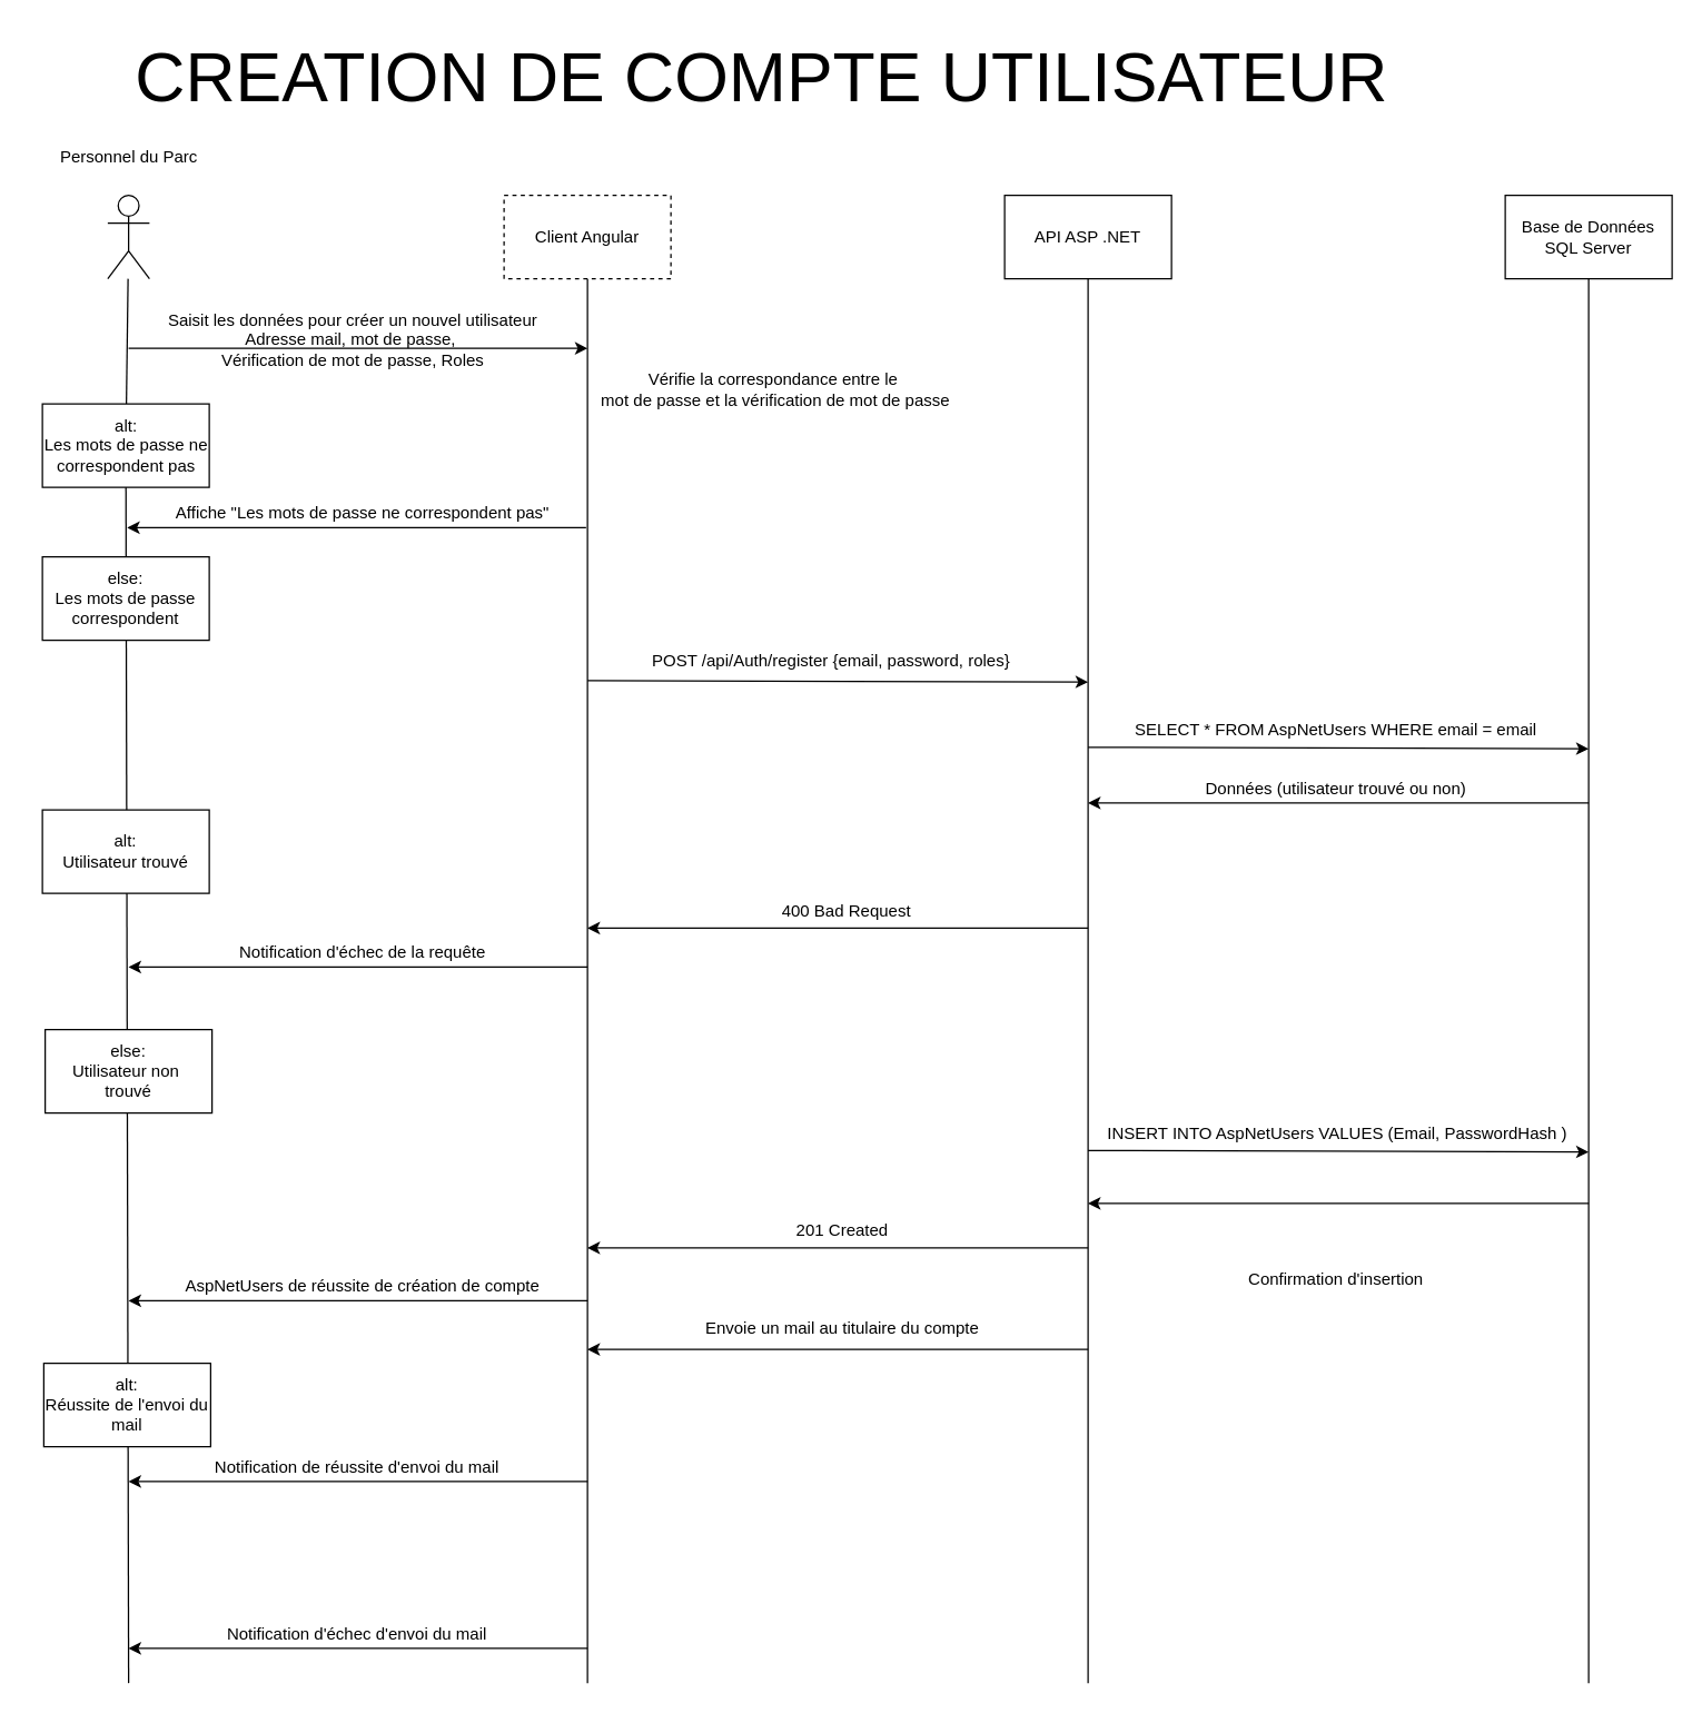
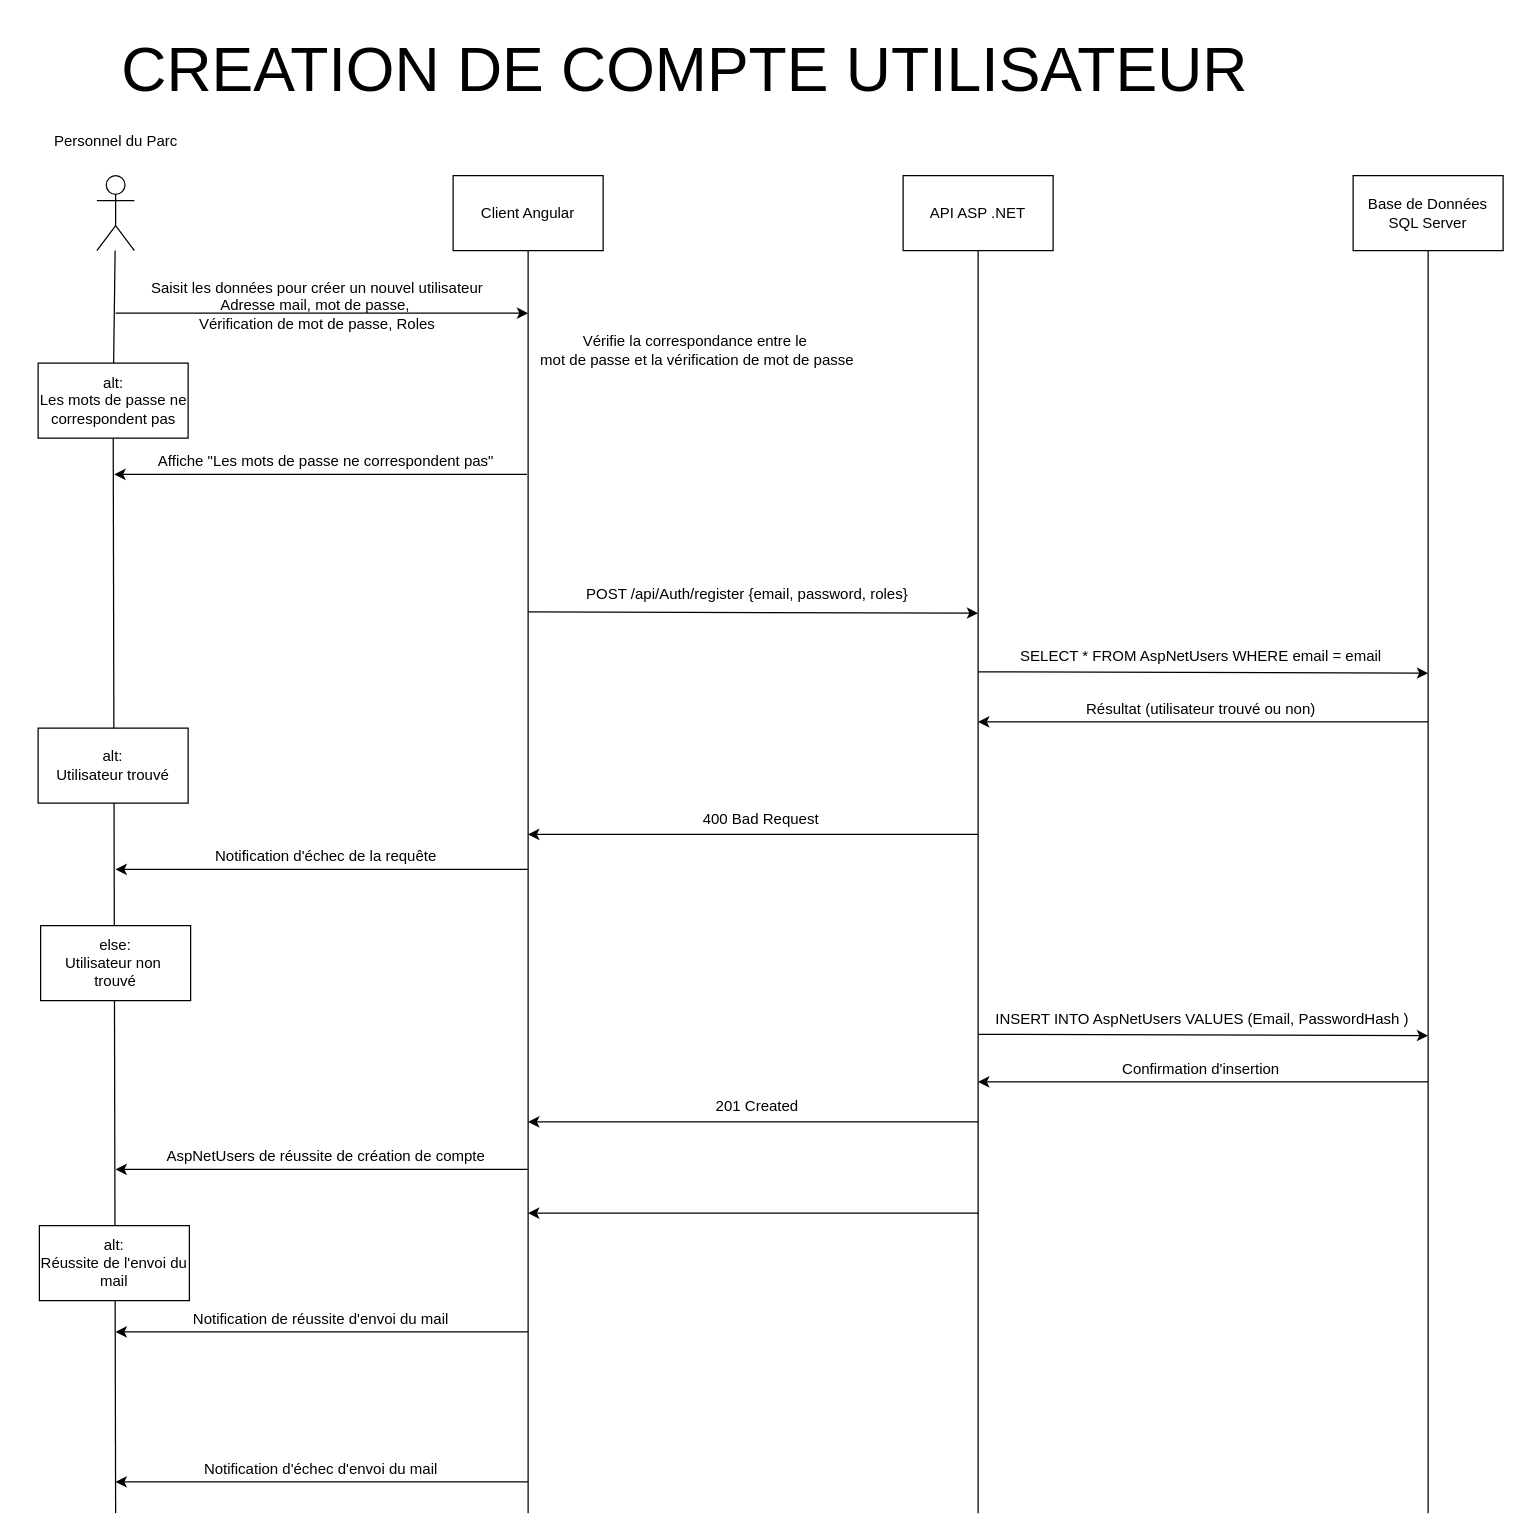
- <mxCell id="5" value="Client Angular" style="rounded=0;whiteSpace=wrap;html=1;dashed=1;" parent="1" vertex="1"><mxGeometry x="362" y="140" width="120" height="60" as="geometry" /></mxCell>
+ <mxCell id="5" value="Client Angular" style="rounded=0;whiteSpace=wrap;html=1;" parent="1" vertex="1"><mxGeometry x="362" y="140" width="120" height="60" as="geometry" /></mxCell>
- <mxCell id="34" value="else:&lt;div&gt;Les mots de passe correspondent&lt;br&gt;&lt;/div&gt;" style="rounded=0;whiteSpace=wrap;html=1;" parent="1" vertex="1"><mxGeometry x="30" y="400" width="120" height="60" as="geometry" /></mxCell>
- <mxCell id="18" value="Données (utilisateur trouvé ou non)" style="text;html=1;align=center;verticalAlign=middle;resizable=0;points=[];autosize=1;strokeColor=none;fillColor=none;" parent="1" vertex="1"><mxGeometry x="855" y="552" width="210" height="30" as="geometry" /></mxCell>
+ <mxCell id="18" value="Résultat (utilisateur trouvé ou non)" style="text;html=1;align=center;verticalAlign=middle;resizable=0;points=[];autosize=1;strokeColor=none;fillColor=none;" parent="1" vertex="1"><mxGeometry x="855" y="552" width="210" height="30" as="geometry" /></mxCell>
- <mxCell id="40" value="Confirmation d'insertion" style="text;html=1;align=center;verticalAlign=middle;resizable=0;points=[];autosize=1;strokeColor=none;fillColor=none;" vertex="1" parent="1"><mxGeometry x="885" y="905" width="150" height="30" as="geometry" /></mxCell>
+ <mxCell id="40" value="Confirmation d'insertion" style="text;html=1;align=center;verticalAlign=middle;resizable=0;points=[];autosize=1;strokeColor=none;fillColor=none;" vertex="1" parent="1"><mxGeometry x="885" y="840" width="150" height="30" as="geometry" /></mxCell>
- <mxCell id="20" value="Envoie un mail au titulaire du compte" style="text;html=1;align=center;verticalAlign=middle;resizable=0;points=[];autosize=1;strokeColor=none;fillColor=none;" parent="1" vertex="1"><mxGeometry x="495" y="940" width="220" height="30" as="geometry" /></mxCell>
